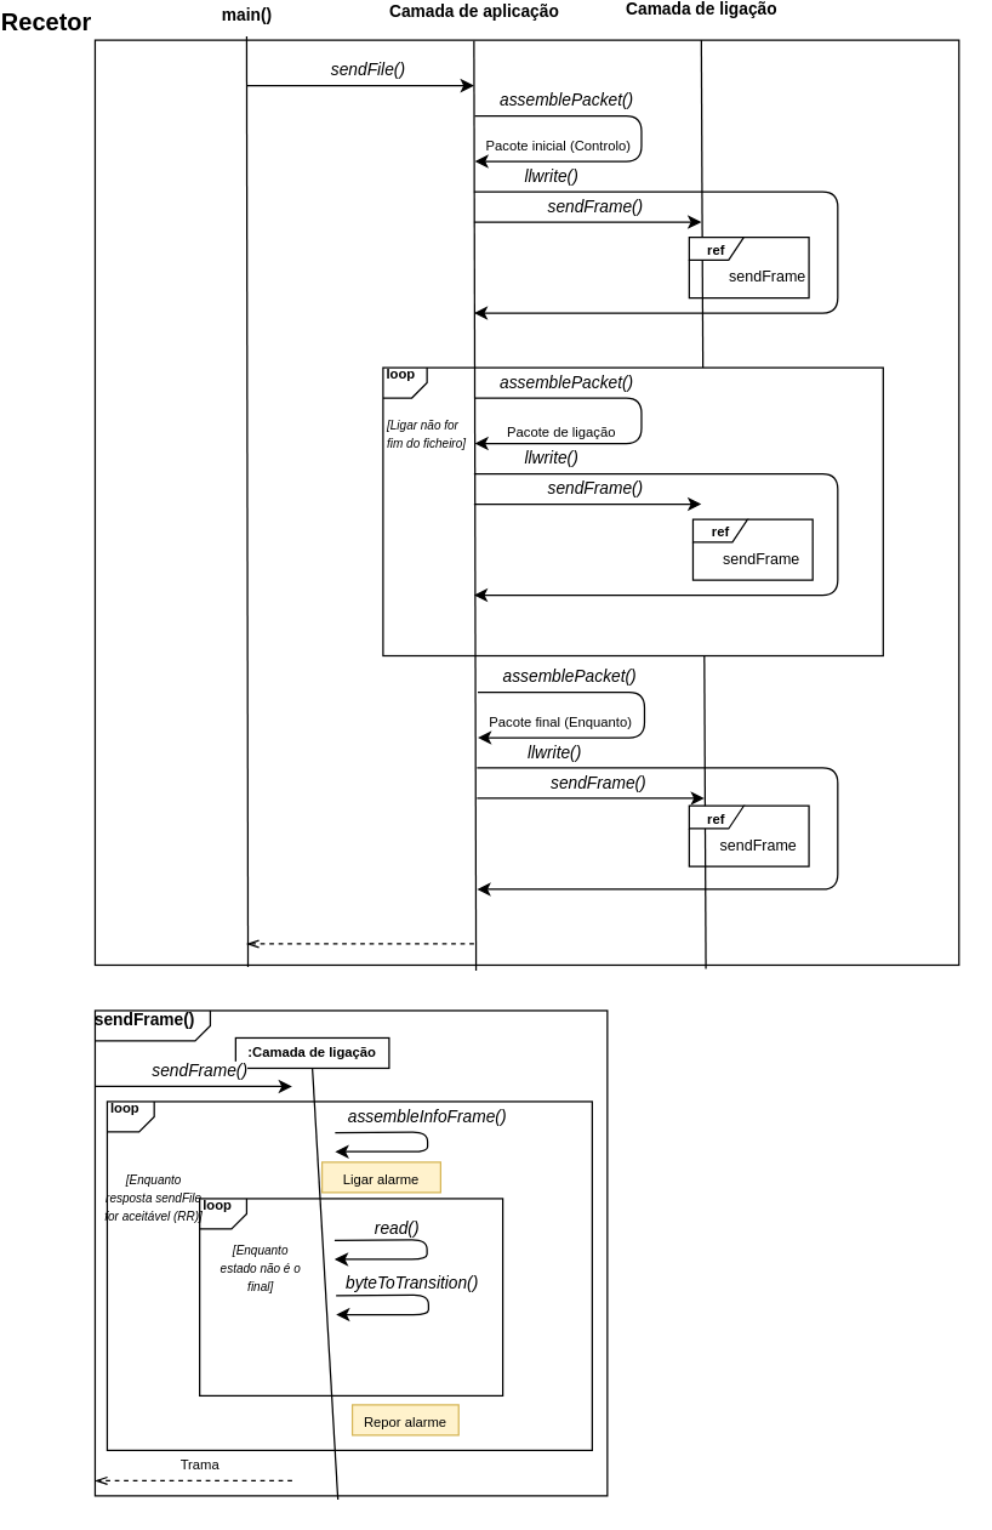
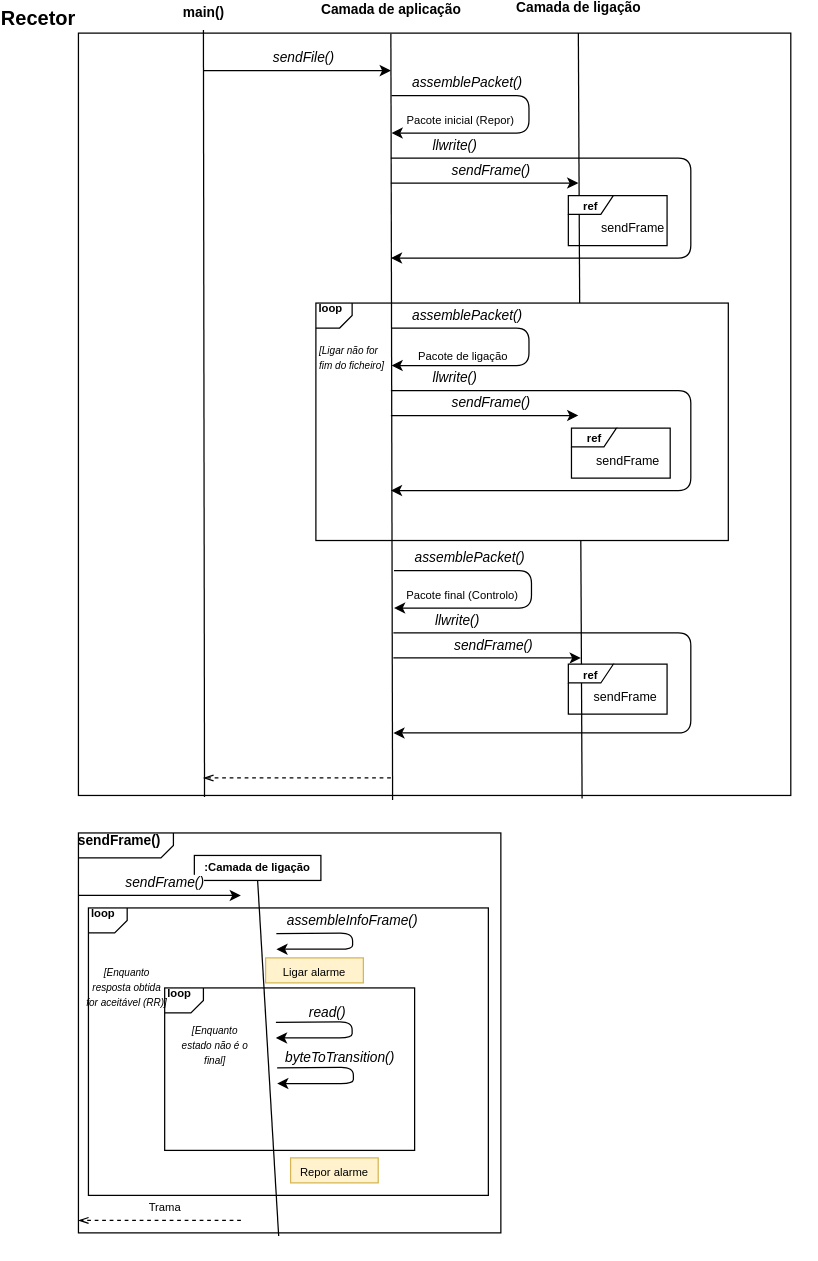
- <mxCell id="22" value="Pacote inicial (Controlo)" style="text;html=1;strokeColor=none;fillColor=none;align=center;verticalAlign=middle;whiteSpace=wrap;rounded=0;fontSize=9;" vertex="1" parent="1"><mxGeometry x="266" y="80" width="120" height="25" as="geometry" /></mxCell>
+ <mxCell id="22" value="Pacote inicial (Repor)" style="text;html=1;strokeColor=none;fillColor=none;align=center;verticalAlign=middle;whiteSpace=wrap;rounded=0;fontSize=9;" vertex="1" parent="1"><mxGeometry x="266" y="80" width="120" height="25" as="geometry" /></mxCell>
- <mxCell id="28" value="Pacote final (Enquanto)" style="text;html=1;strokeColor=none;fillColor=none;align=center;verticalAlign=middle;whiteSpace=wrap;rounded=0;fontSize=9;" vertex="1" parent="1"><mxGeometry x="268" y="460" width="119" height="25" as="geometry" /></mxCell>
+ <mxCell id="28" value="Pacote final (Controlo)" style="text;html=1;strokeColor=none;fillColor=none;align=center;verticalAlign=middle;whiteSpace=wrap;rounded=0;fontSize=9;" vertex="1" parent="1"><mxGeometry x="268" y="460" width="119" height="25" as="geometry" /></mxCell>
- <mxCell id="38" value="&lt;div align=&quot;center&quot;&gt;&lt;i&gt;&lt;font style=&quot;font-size: 8px&quot;&gt;[Enquanto resposta sendFile for aceitável (RR)]&lt;/font&gt;&lt;/i&gt;&lt;br&gt;&lt;/div&gt;" style="text;html=1;strokeColor=none;fillColor=none;align=left;verticalAlign=middle;whiteSpace=wrap;rounded=0;fontSize=10;fontStyle=0" vertex="1" parent="1"><mxGeometry x="24" y="773" width="68" height="25" as="geometry" /></mxCell>
+ <mxCell id="38" value="&lt;div align=&quot;center&quot;&gt;&lt;i&gt;&lt;font style=&quot;font-size: 8px&quot;&gt;[Enquanto resposta obtida for aceitável (RR)]&lt;/font&gt;&lt;/i&gt;&lt;br&gt;&lt;/div&gt;" style="text;html=1;strokeColor=none;fillColor=none;align=left;verticalAlign=middle;whiteSpace=wrap;rounded=0;fontSize=10;fontStyle=0" vertex="1" parent="1"><mxGeometry x="24" y="773" width="68" height="25" as="geometry" /></mxCell>
